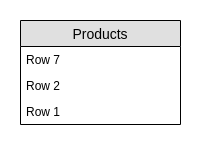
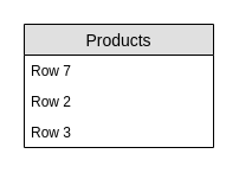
- <mxCell id="5" value="Row 1" style="text;strokeColor=none;fillColor=none;spacingLeft=4;spacingRight=4;overflow=hidden;rotatable=0;points=[[0,0.5],[1,0.5]];portConstraint=eastwest;fontSize=12;" vertex="1" parent="2"><mxGeometry y="78" width="160" height="26" as="geometry" /></mxCell>
+ <mxCell id="5" value="Row 3" style="text;strokeColor=none;fillColor=none;spacingLeft=4;spacingRight=4;overflow=hidden;rotatable=0;points=[[0,0.5],[1,0.5]];portConstraint=eastwest;fontSize=12;" vertex="1" parent="2"><mxGeometry y="78" width="160" height="26" as="geometry" /></mxCell>
